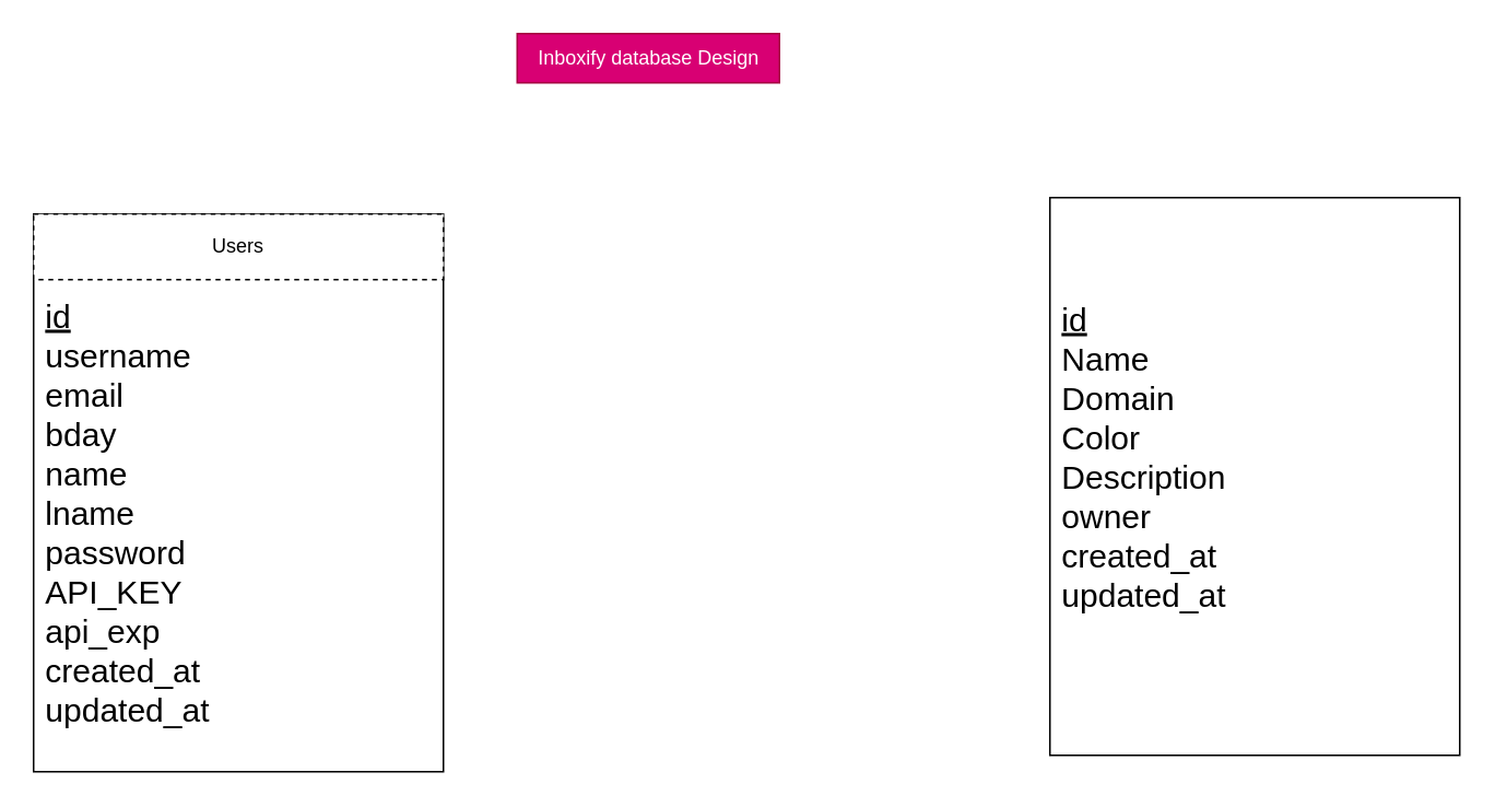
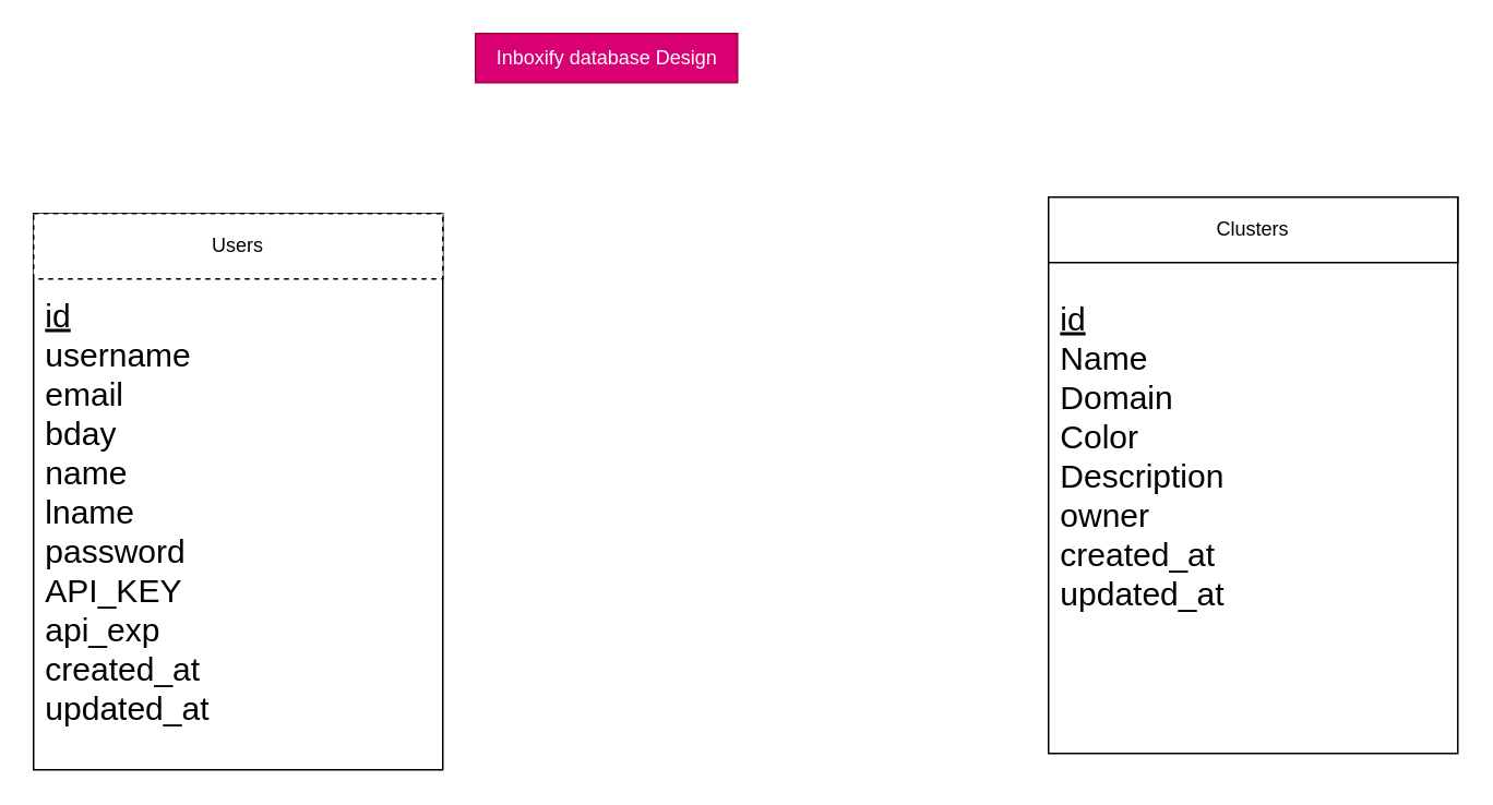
- <mxCell id="2" value="Inboxify database Design" style="text;html=1;align=center;verticalAlign=middle;resizable=0;points=[];autosize=1;strokeColor=#A50040;fillColor=#d80073;fontColor=#ffffff;" vertex="1" parent="1"><mxGeometry x="315" y="20" width="160" height="30" as="geometry" /></mxCell>
+ <mxCell id="2" value="Inboxify database Design" style="text;html=1;align=center;verticalAlign=middle;resizable=0;points=[];autosize=1;strokeColor=#A50040;fillColor=#d80073;fontColor=#ffffff;" vertex="1" parent="1"><mxGeometry x="290" y="20" width="160" height="30" as="geometry" /></mxCell>
+ <mxCell id="6" value="Clusters" style="rounded=0;whiteSpace=wrap;html=1;" vertex="1" parent="1"><mxGeometry x="640" y="120" width="250" height="40" as="geometry" /></mxCell>
